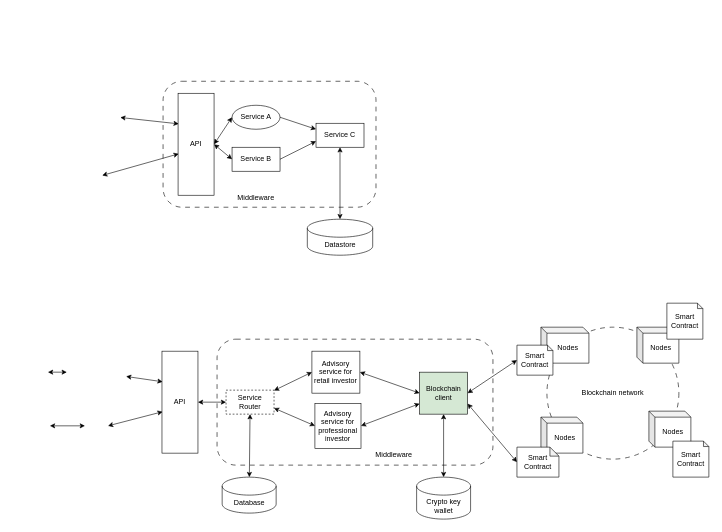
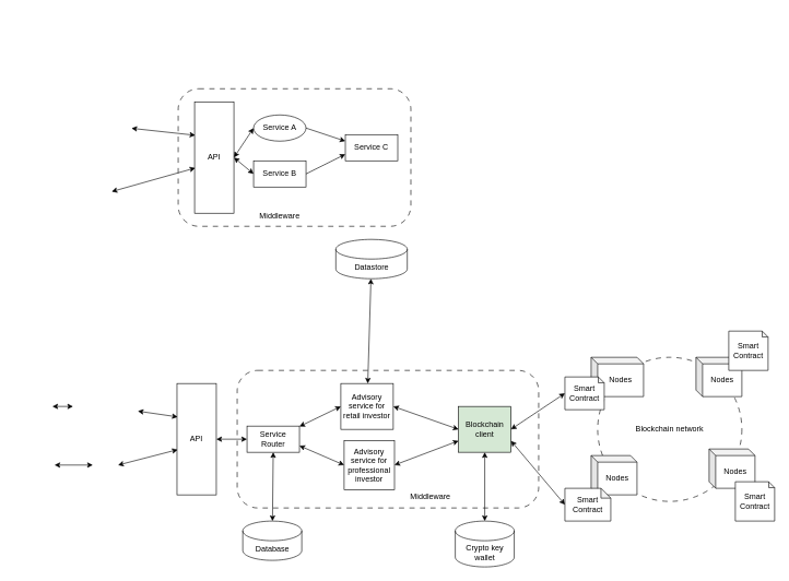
- <mxCell id="27" value="" style="endArrow=classic;startArrow=classic;html=1;rounded=0;entryX=0.5;entryY=1;entryDx=0;entryDy=0;" parent="1" source="9" target="6" edge="1"><mxGeometry width="50" height="50" relative="1" as="geometry"><mxPoint x="180" y="302" as="sourcePoint" /><mxPoint x="307" y="266" as="targetPoint" /></mxGeometry></mxCell>
+ <mxCell id="27" value="" style="endArrow=classic;startArrow=classic;html=1;rounded=0;" parent="1" source="9" target="33" edge="1"><mxGeometry width="50" height="50" relative="1" as="geometry"><mxPoint x="180" y="302" as="sourcePoint" /><mxPoint x="307" y="266" as="targetPoint" /></mxGeometry></mxCell>
- <mxCell id="36" value="Service Router" style="rounded=0;whiteSpace=wrap;html=1;dashed=1;" parent="1" vertex="1"><mxGeometry x="376" y="650" width="80" height="40" as="geometry" /></mxCell>
+ <mxCell id="36" value="Service Router" style="rounded=0;whiteSpace=wrap;html=1;" parent="1" vertex="1"><mxGeometry x="376" y="650" width="80" height="40" as="geometry" /></mxCell>
